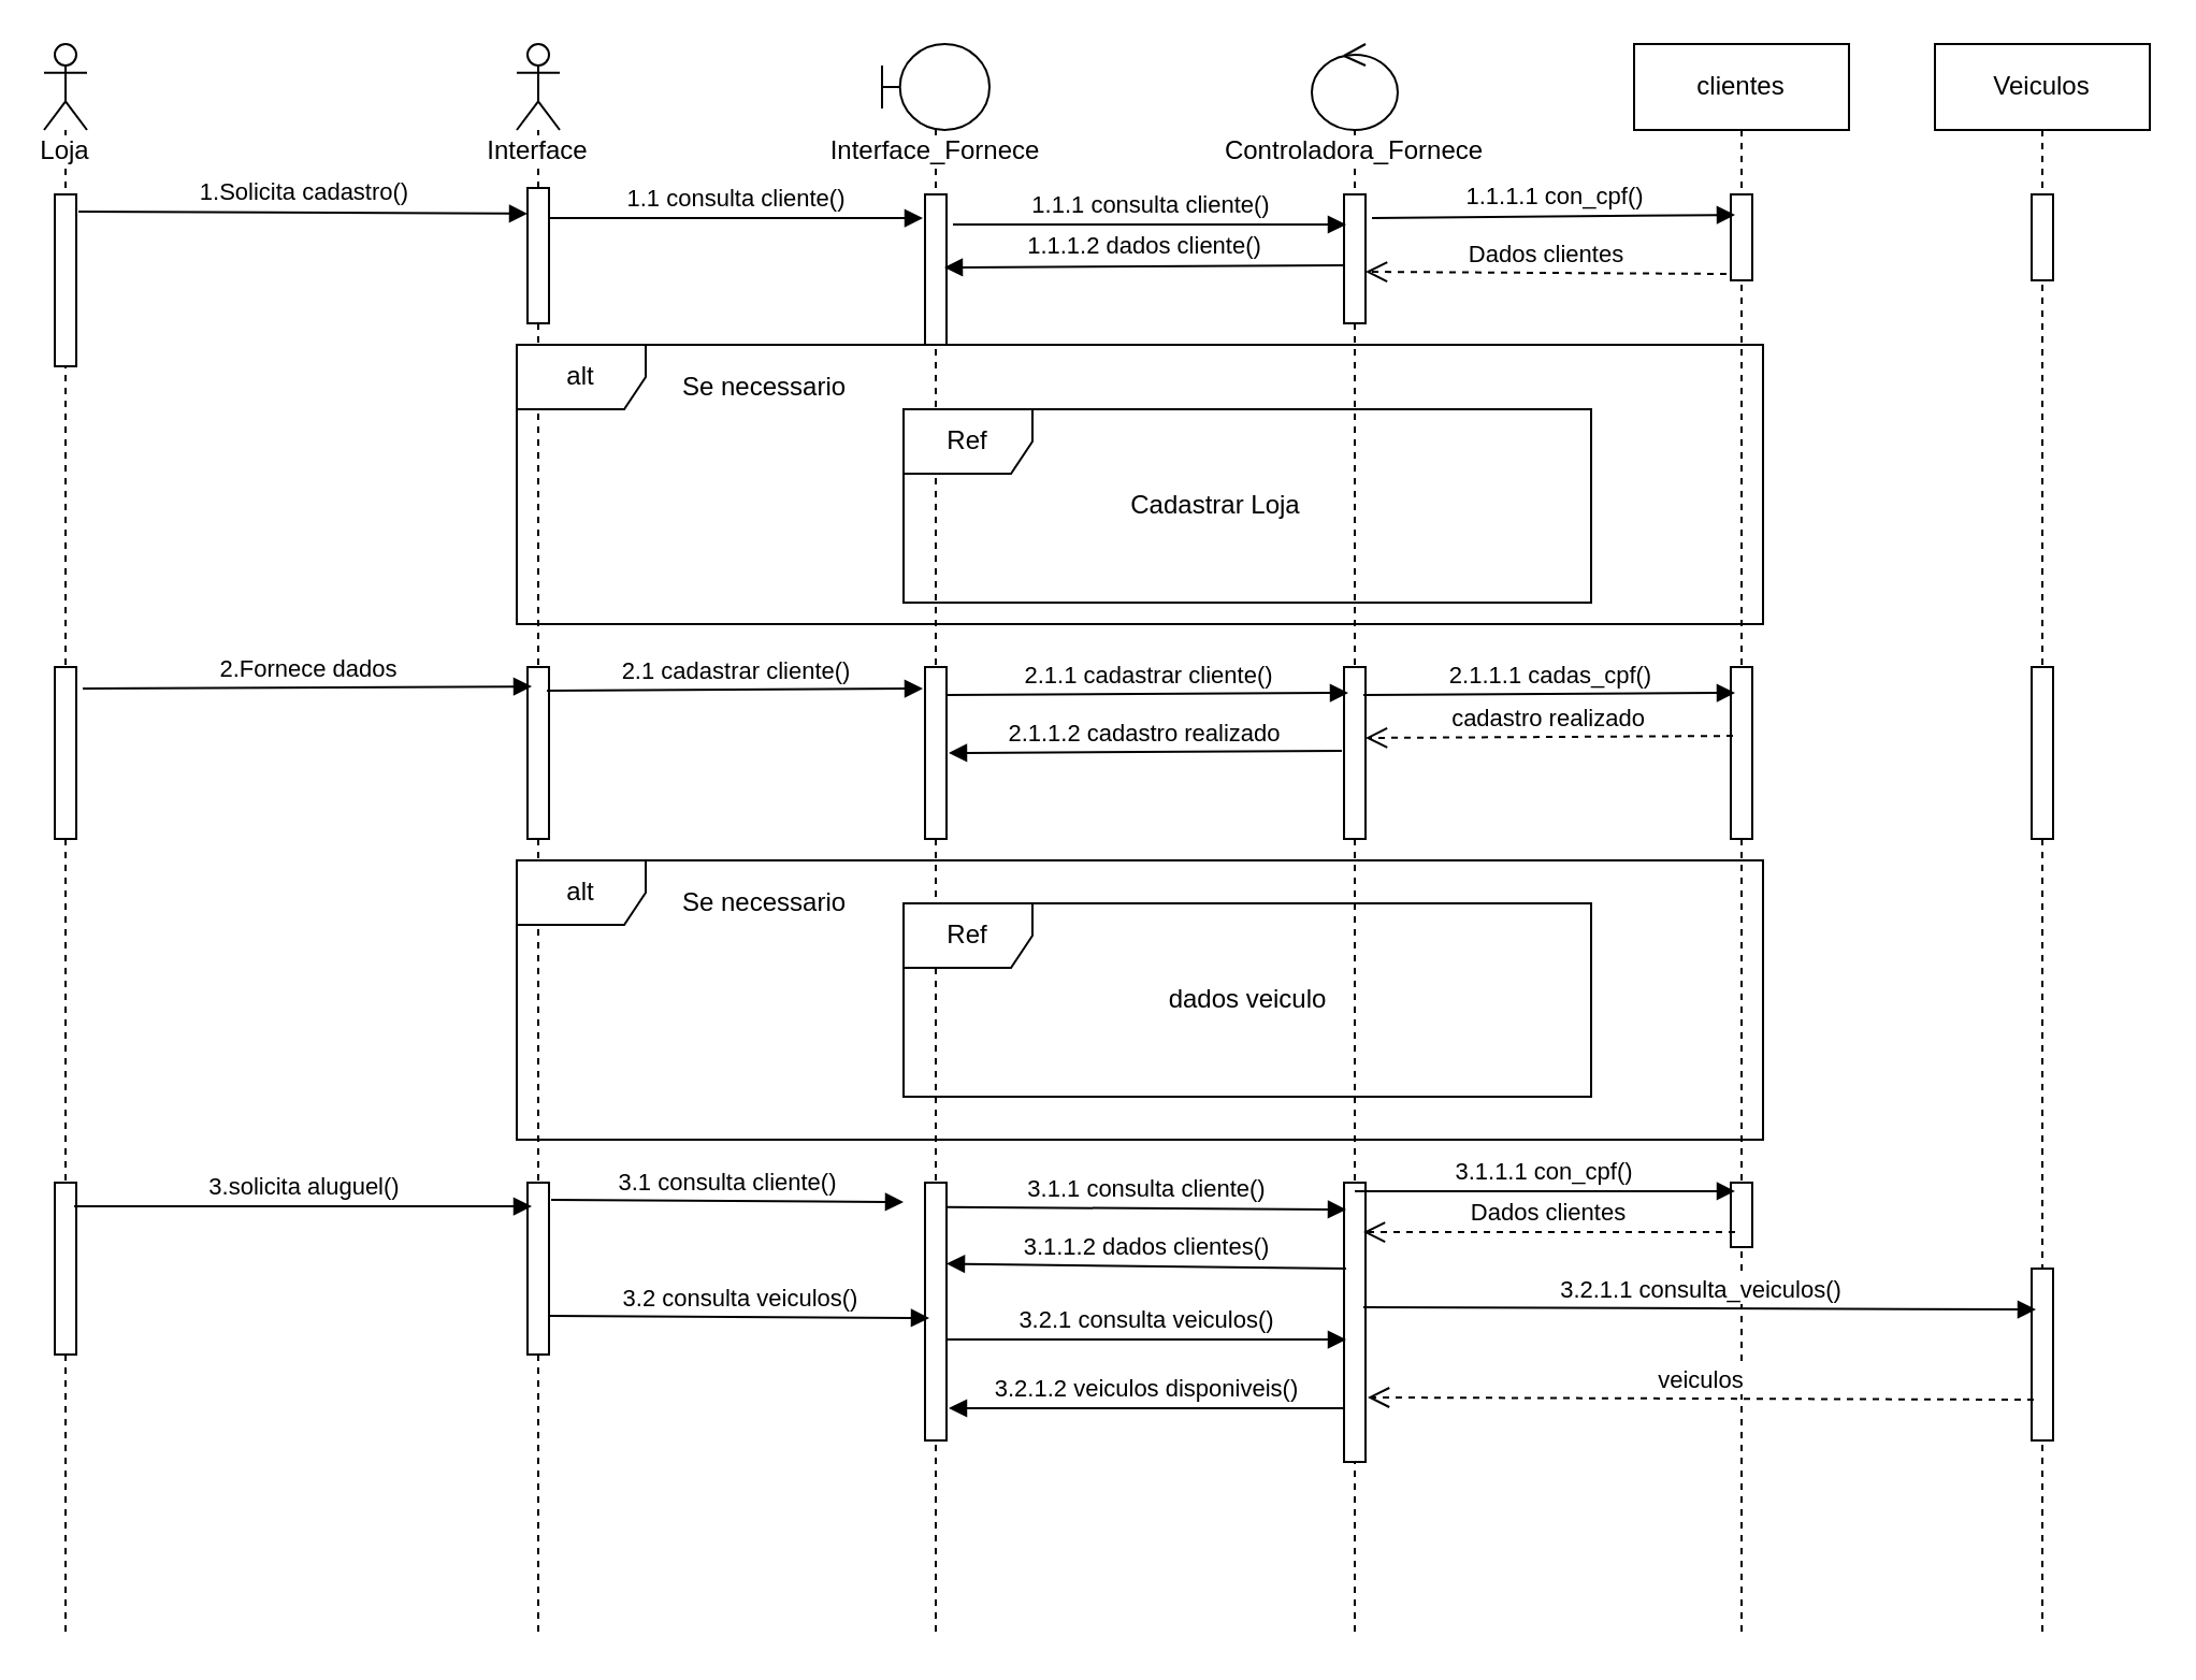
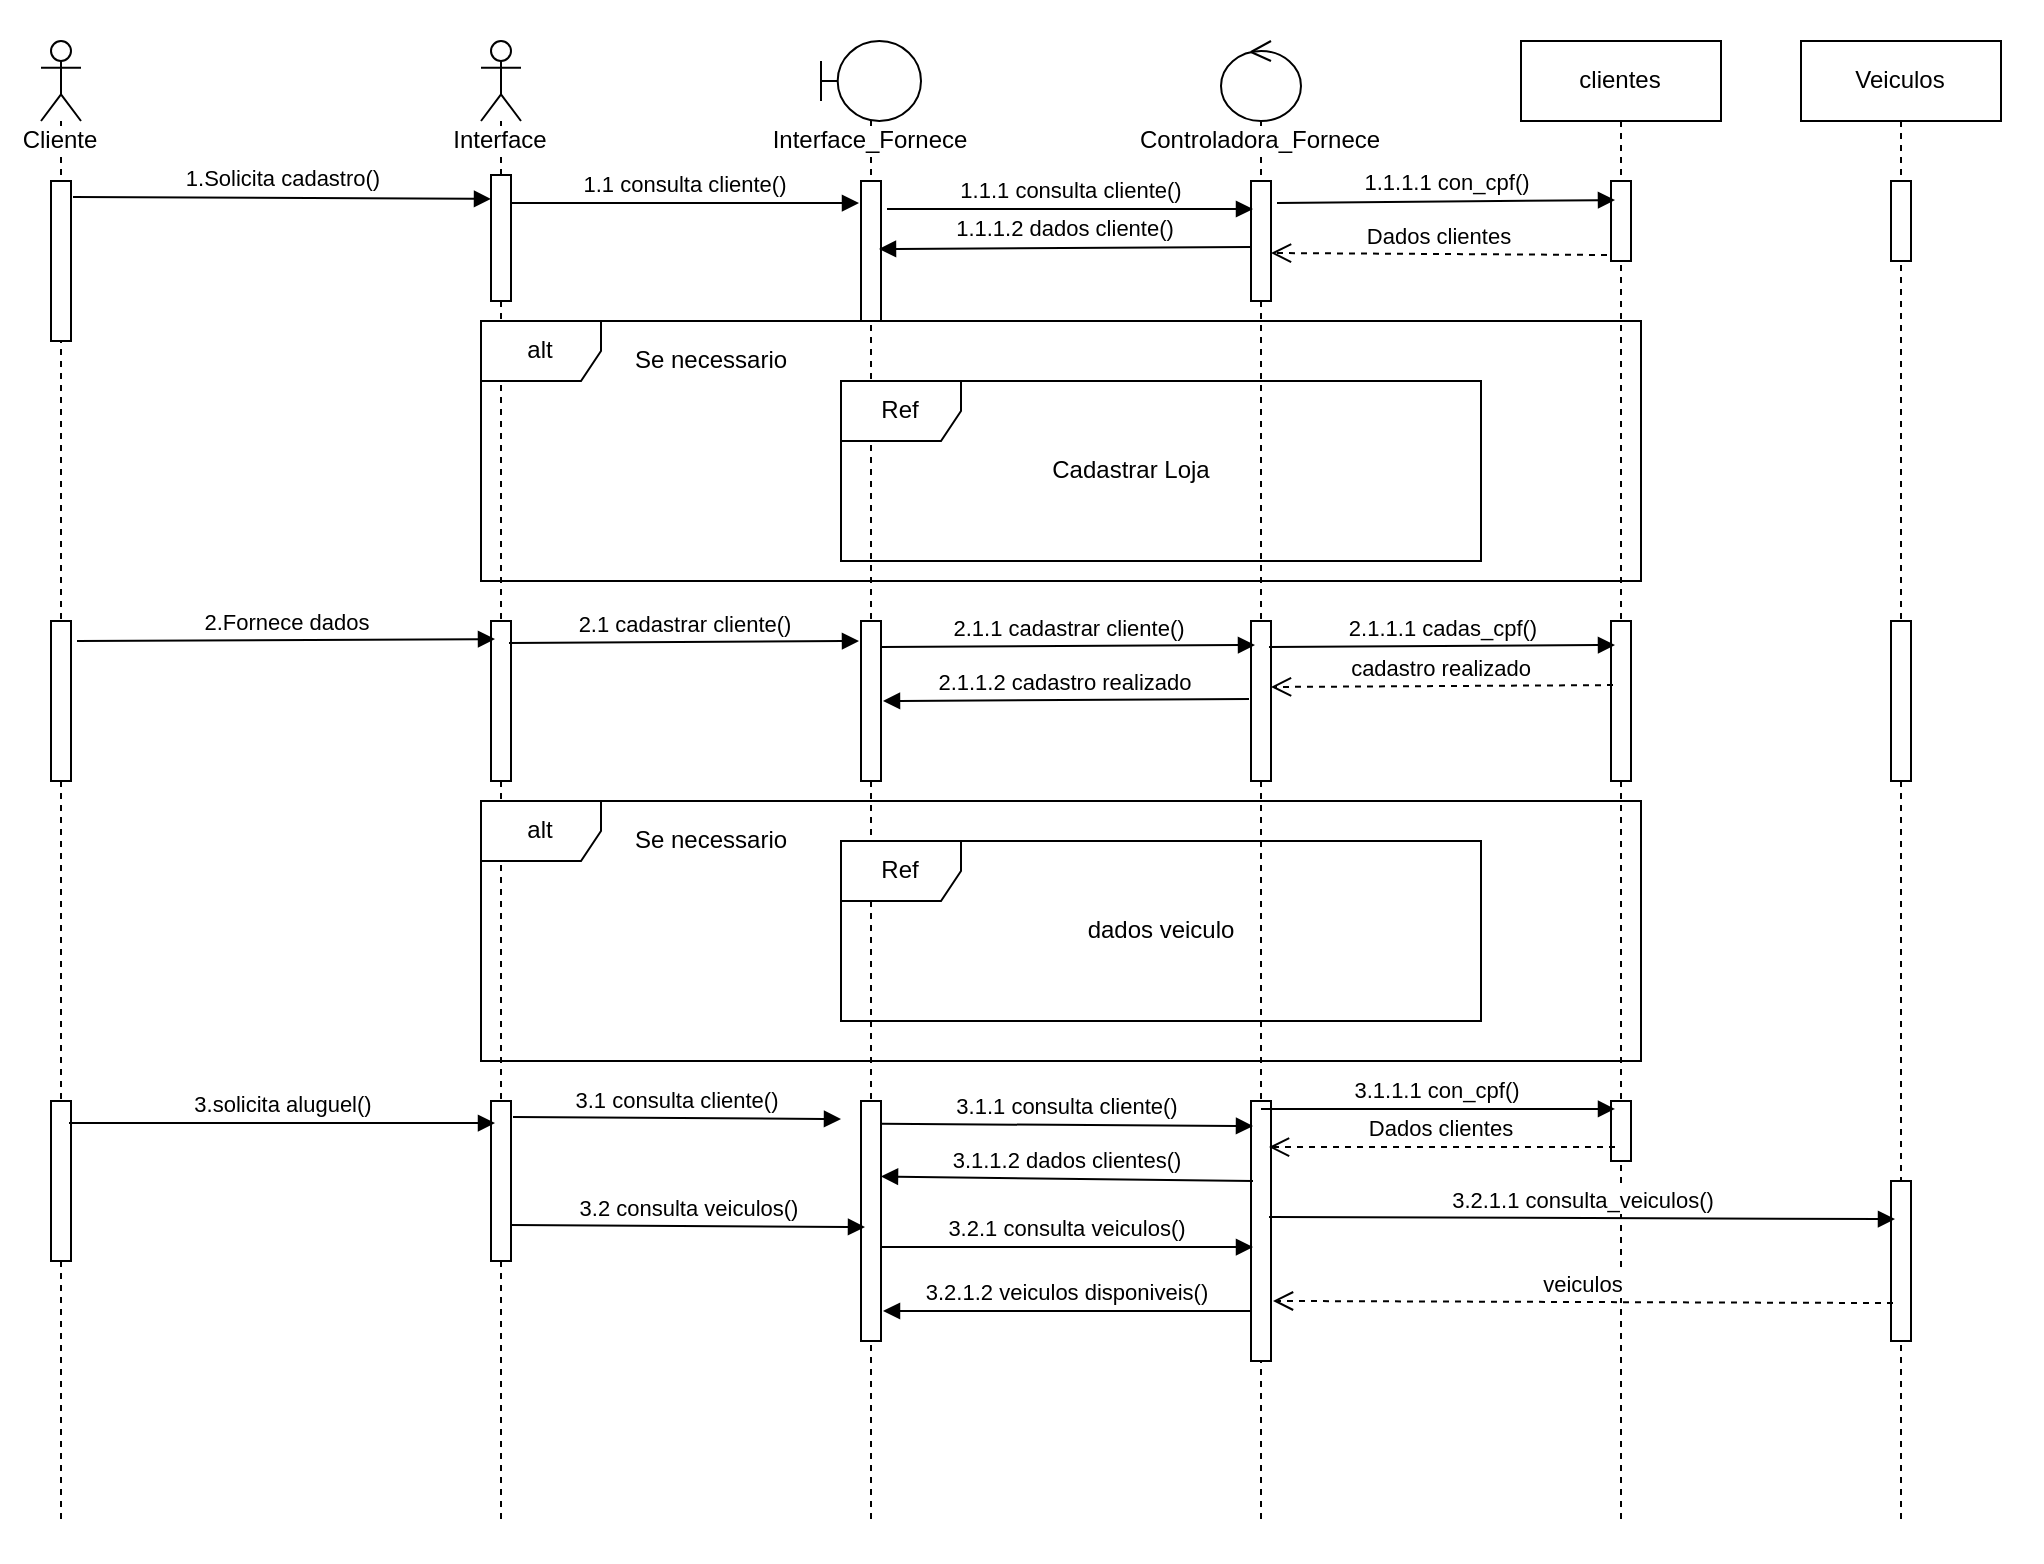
- <mxCell id="2" value="Loja" style="shape=umlLifeline;participant=umlActor;perimeter=lifelinePerimeter;whiteSpace=wrap;html=1;container=1;collapsible=0;recursiveResize=0;verticalAlign=top;spacingTop=36;labelBackgroundColor=#ffffff;outlineConnect=0;" vertex="1" parent="1"><mxGeometry x="20" y="20" width="20" height="740" as="geometry" /></mxCell>
+ <mxCell id="2" value="Cliente" style="shape=umlLifeline;participant=umlActor;perimeter=lifelinePerimeter;whiteSpace=wrap;html=1;container=1;collapsible=0;recursiveResize=0;verticalAlign=top;spacingTop=36;labelBackgroundColor=#ffffff;outlineConnect=0;" vertex="1" parent="1"><mxGeometry x="20" y="20" width="20" height="740" as="geometry" /></mxCell>
